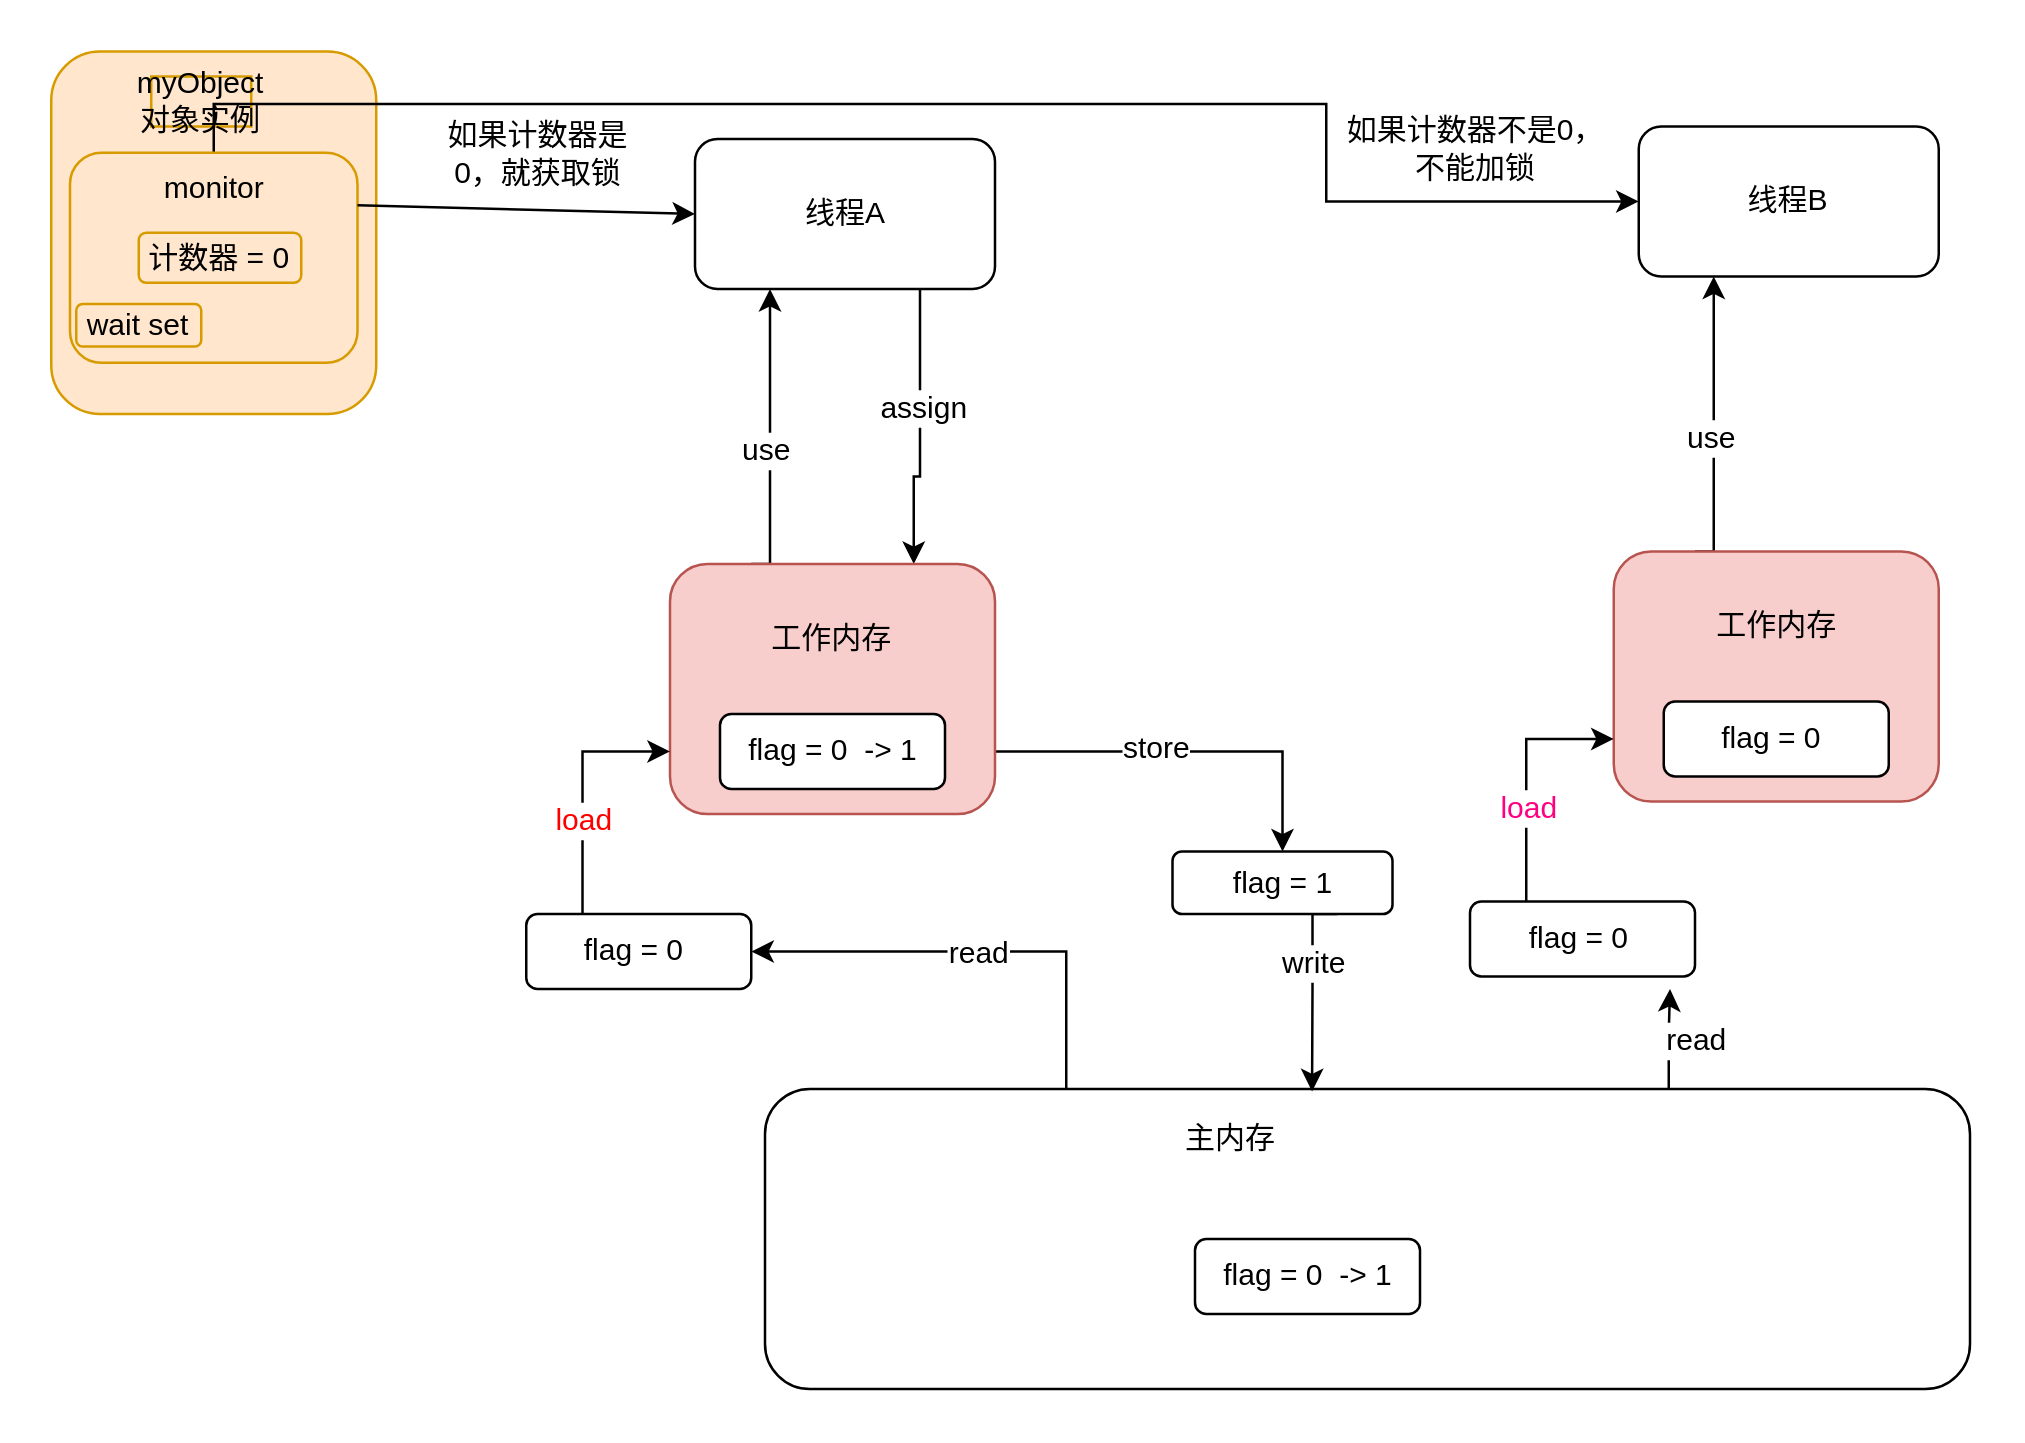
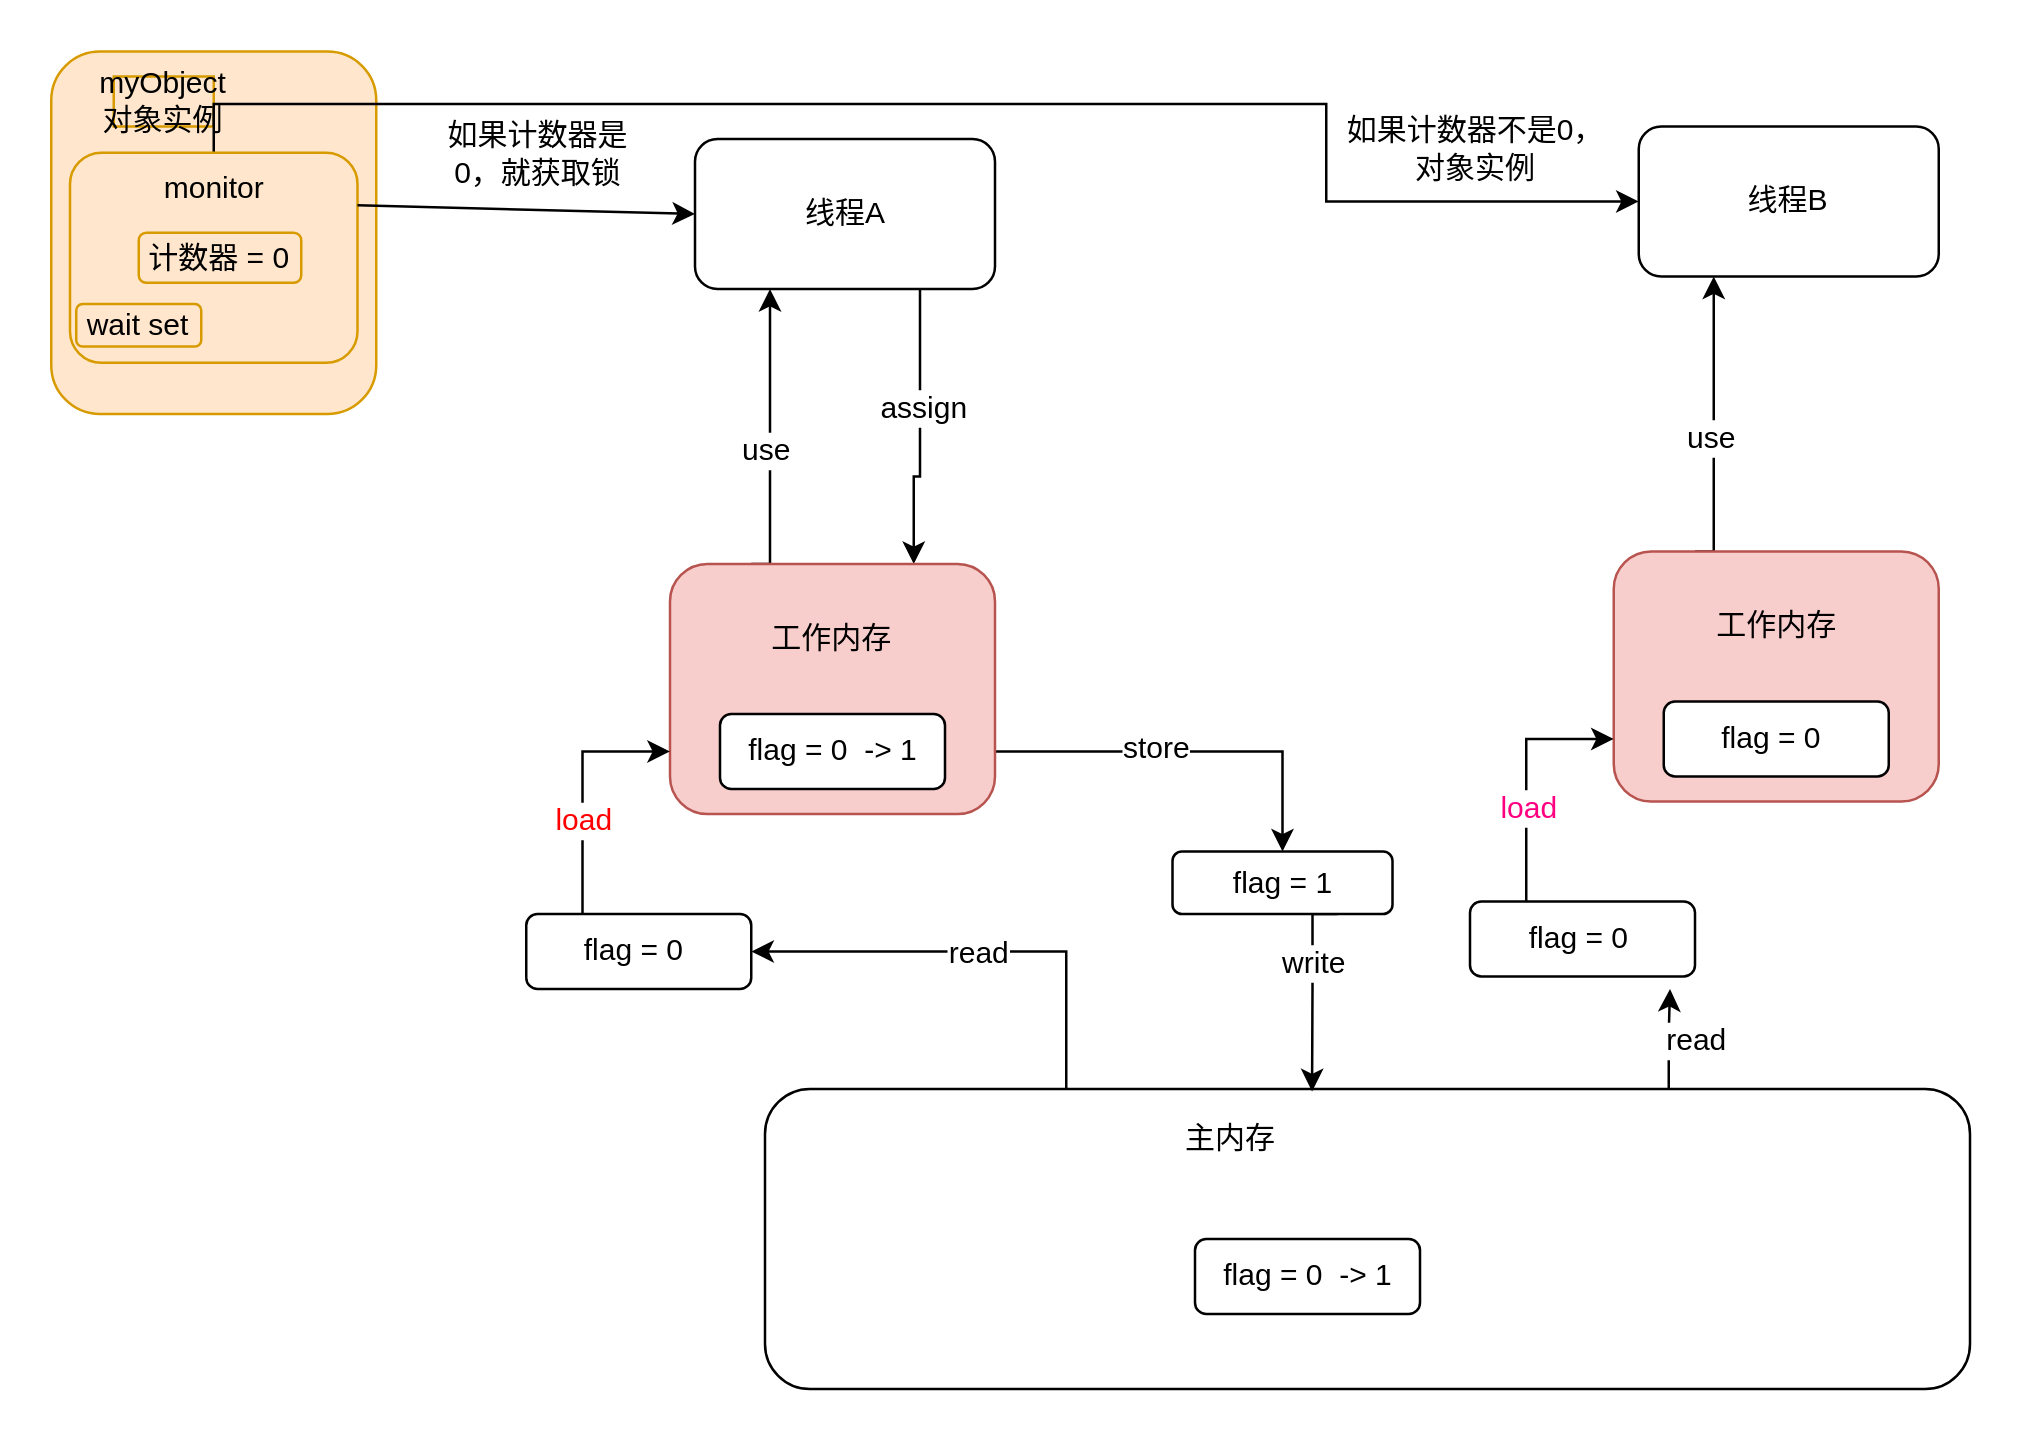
- <mxCell id="36" value="myObject&lt;br&gt;对象实例" style="text;html=1;strokeColor=#d79b00;fillColor=#ffe6cc;align=center;verticalAlign=middle;whiteSpace=wrap;rounded=0;" vertex="1" parent="1"><mxGeometry x="60" y="30" width="40" height="20" as="geometry" /></mxCell>
+ <mxCell id="36" value="myObject&lt;br&gt;对象实例" style="text;html=1;strokeColor=#d79b00;fillColor=#ffe6cc;align=center;verticalAlign=middle;whiteSpace=wrap;rounded=0;" vertex="1" parent="1"><mxGeometry x="45" y="30" width="40" height="20" as="geometry" /></mxCell>
- <mxCell id="43" value="如果计数器不是0，不能加锁" style="text;html=1;strokeColor=none;fillColor=none;align=center;verticalAlign=middle;whiteSpace=wrap;rounded=0;" vertex="1" parent="1"><mxGeometry x="535" y="56.5" width="110" height="4" as="geometry" /></mxCell>
+ <mxCell id="43" value="如果计数器不是0，对象实例" style="text;html=1;strokeColor=none;fillColor=none;align=center;verticalAlign=middle;whiteSpace=wrap;rounded=0;" vertex="1" parent="1"><mxGeometry x="535" y="56.5" width="110" height="4" as="geometry" /></mxCell>
